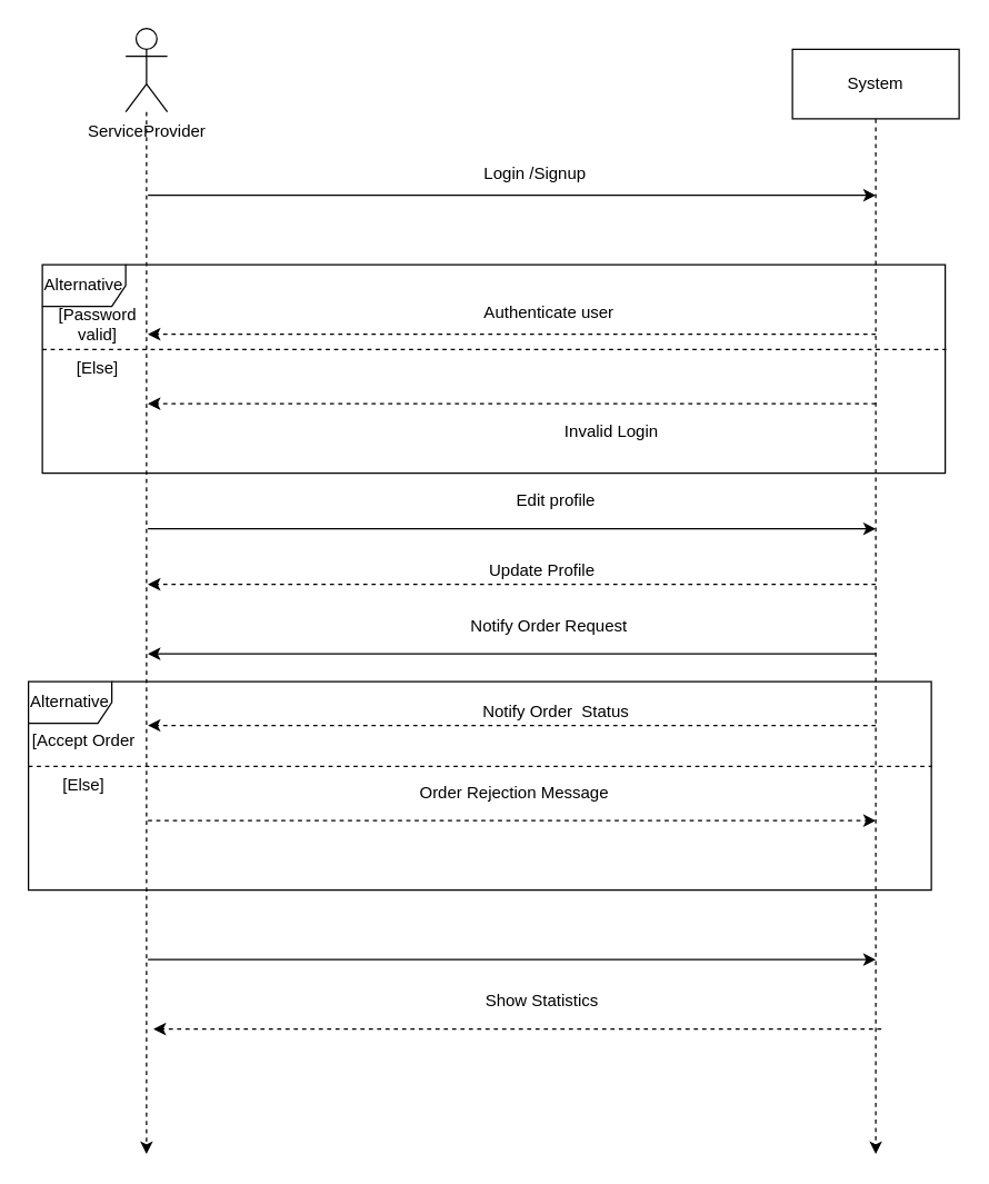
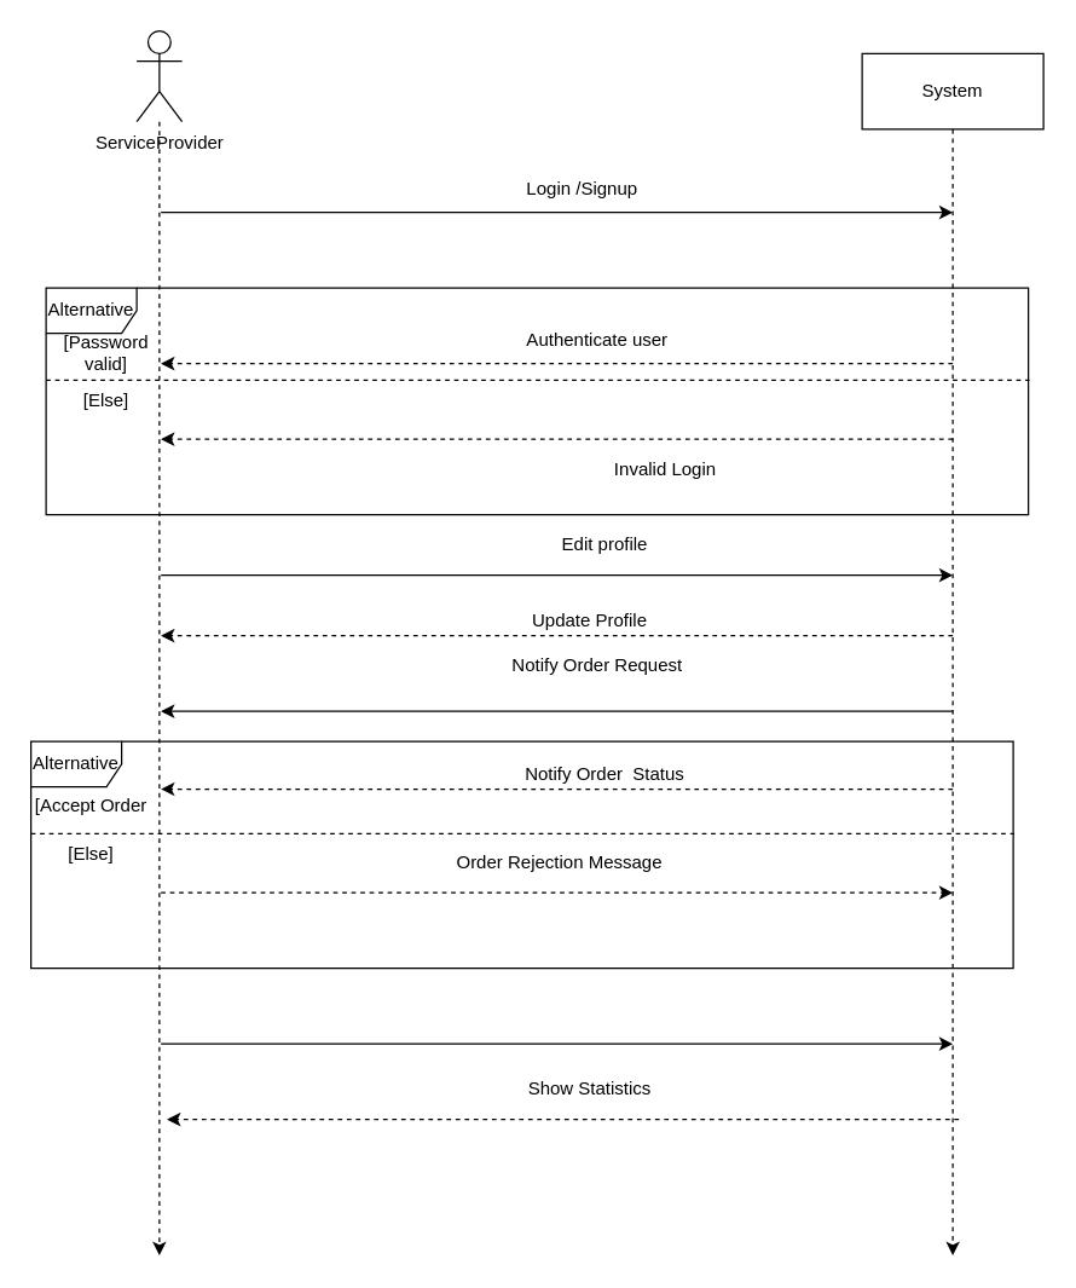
- <mxCell id="34" value="Notify Order Request" style="text;html=1;strokeColor=none;fillColor=none;align=center;verticalAlign=middle;whiteSpace=wrap;rounded=0;" vertex="1" parent="1"><mxGeometry x="315" y="440" width="160" height="20" as="geometry" /></mxCell>
+ <mxCell id="34" value="Notify Order Request" style="text;html=1;strokeColor=none;fillColor=none;align=center;verticalAlign=middle;whiteSpace=wrap;rounded=0;" vertex="1" parent="1"><mxGeometry x="315" y="430" width="160" height="20" as="geometry" /></mxCell>
